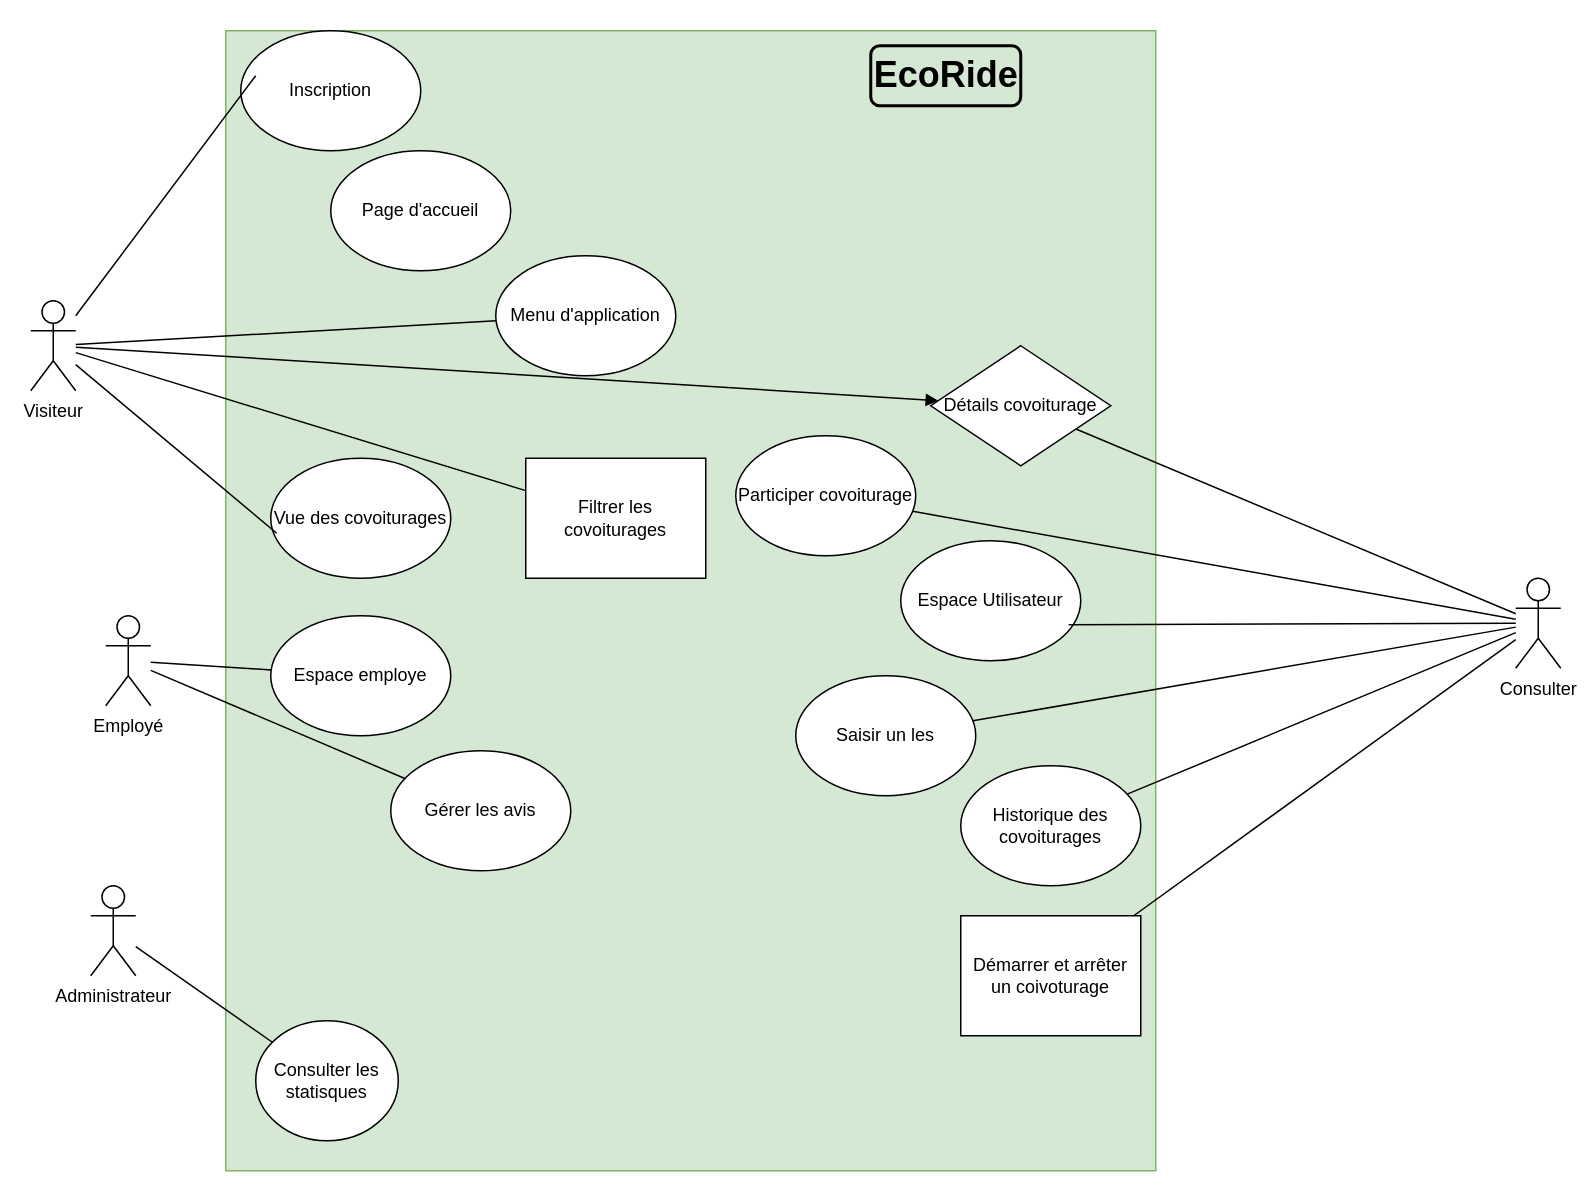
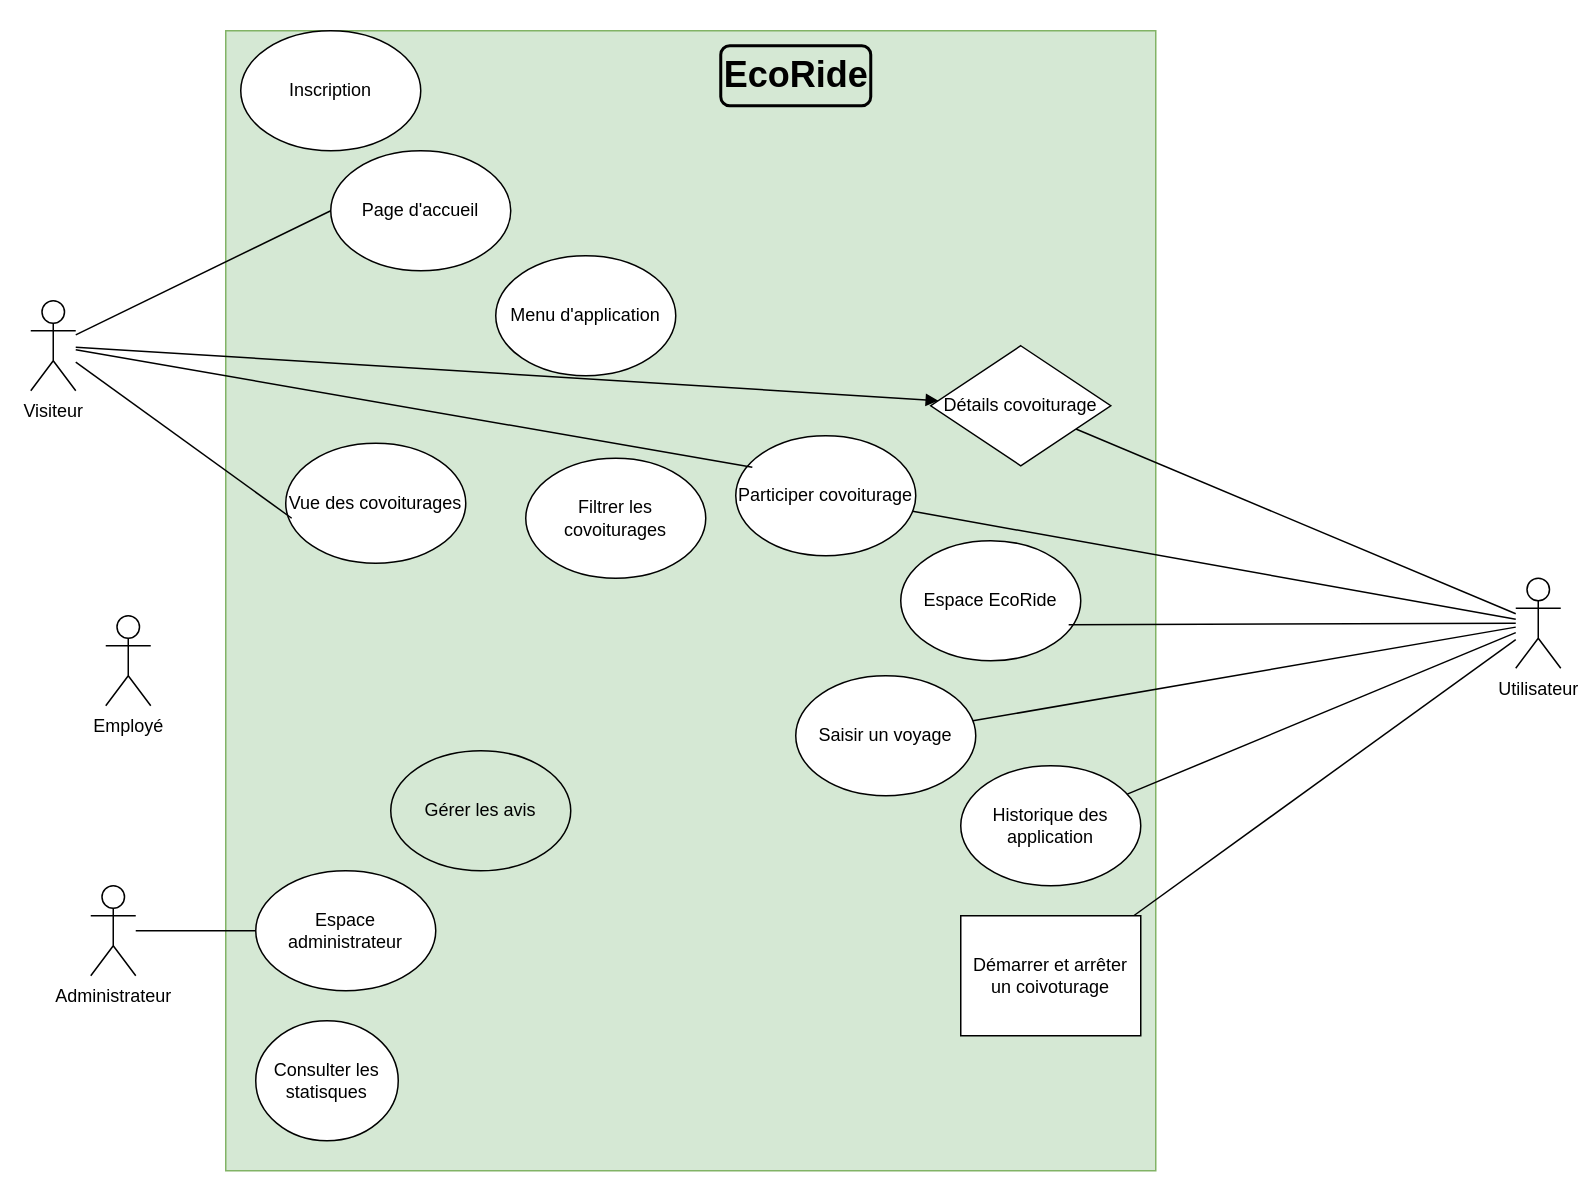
- <mxCell id="3" value="EcoRide" style="text;strokeColor=default;fillColor=none;html=1;fontSize=24;fontStyle=1;verticalAlign=middle;align=center;rounded=1;strokeWidth=2;" vertex="1" parent="1"><mxGeometry x="580" y="30" width="100" height="40" as="geometry" /></mxCell>
+ <mxCell id="3" value="EcoRide" style="text;strokeColor=default;fillColor=none;html=1;fontSize=24;fontStyle=1;verticalAlign=middle;align=center;rounded=1;strokeWidth=2;" vertex="1" parent="1"><mxGeometry x="480" y="30" width="100" height="40" as="geometry" /></mxCell>
- <mxCell id="19" style="rounded=0;orthogonalLoop=1;jettySize=auto;html=1;entryX=0.083;entryY=0.375;entryDx=0;entryDy=0;entryPerimeter=0;endArrow=none;startFill=0;" edge="1" parent="1" source="11" target="18"><mxGeometry relative="1" as="geometry" /></mxCell>
+ <mxCell id="7" style="rounded=0;orthogonalLoop=1;jettySize=auto;html=1;entryX=0;entryY=0.5;entryDx=0;entryDy=0;endArrow=none;startFill=0;" edge="1" parent="1" source="11" target="20"><mxGeometry relative="1" as="geometry" /></mxCell>
- <mxCell id="8" style="rounded=0;orthogonalLoop=1;jettySize=auto;html=1;endArrow=none;startFill=0;" edge="1" parent="1" source="11" target="21"><mxGeometry relative="1" as="geometry" /></mxCell>
+ <mxCell id="27" style="rounded=0;orthogonalLoop=1;jettySize=auto;html=1;entryX=0.092;entryY=0.263;entryDx=0;entryDy=0;entryPerimeter=0;endArrow=none;startFill=0;" edge="1" parent="1" source="11" target="26"><mxGeometry relative="1" as="geometry" /></mxCell>
- <mxCell id="9" style="rounded=0;orthogonalLoop=1;jettySize=auto;html=1;endArrow=none;startFill=0;" edge="1" parent="1" source="11" target="23"><mxGeometry relative="1" as="geometry" /></mxCell>
- <mxCell id="24" value="Vue des covoiturages" style="ellipse;whiteSpace=wrap;html=1;" vertex="1" parent="1"><mxGeometry x="180" y="305" width="120" height="80" as="geometry" /></mxCell>
+ <mxCell id="24" value="Vue des covoiturages" style="ellipse;whiteSpace=wrap;html=1;" vertex="1" parent="1"><mxGeometry x="190" y="295" width="120" height="80" as="geometry" /></mxCell>
- <mxCell id="23" value="Filtrer les covoiturages" style="whiteSpace=wrap;html=1;rounded=0;" vertex="1" parent="1"><mxGeometry x="350" y="305" width="120" height="80" as="geometry" /></mxCell>
+ <mxCell id="23" value="Filtrer les covoiturages" style="ellipse;whiteSpace=wrap;html=1;" vertex="1" parent="1"><mxGeometry x="350" y="305" width="120" height="80" as="geometry" /></mxCell>
- <mxCell id="28" value="Espace Utilisateur" style="ellipse;whiteSpace=wrap;html=1;" vertex="1" parent="1"><mxGeometry x="600" y="360" width="120" height="80" as="geometry" /></mxCell>
+ <mxCell id="28" value="Espace EcoRide" style="ellipse;whiteSpace=wrap;html=1;" vertex="1" parent="1"><mxGeometry x="600" y="360" width="120" height="80" as="geometry" /></mxCell>
- <mxCell id="15" style="rounded=0;orthogonalLoop=1;jettySize=auto;html=1;endArrow=none;startFill=0;" edge="1" parent="1" source="17" target="36"><mxGeometry relative="1" as="geometry" /></mxCell>
- <mxCell id="36" value="Espace employe" style="ellipse;whiteSpace=wrap;html=1;" vertex="1" parent="1"><mxGeometry x="180" y="410" width="120" height="80" as="geometry" /></mxCell>
- <mxCell id="14" value="Consulter" style="shape=umlActor;verticalLabelPosition=bottom;verticalAlign=top;html=1;outlineConnect=0;" vertex="1" parent="1"><mxGeometry x="1010" y="385" width="30" height="60" as="geometry" /></mxCell>
+ <mxCell id="14" value="Utilisateur" style="shape=umlActor;verticalLabelPosition=bottom;verticalAlign=top;html=1;outlineConnect=0;" vertex="1" parent="1"><mxGeometry x="1010" y="385" width="30" height="60" as="geometry" /></mxCell>
- <mxCell id="16" style="rounded=0;orthogonalLoop=1;jettySize=auto;html=1;endArrow=none;startFill=0;" edge="1" parent="1" source="17" target="39"><mxGeometry relative="1" as="geometry" /></mxCell>
- <mxCell id="31" value="Saisir un les" style="ellipse;whiteSpace=wrap;html=1;" vertex="1" parent="1"><mxGeometry x="530" y="450" width="120" height="80" as="geometry" /></mxCell>
+ <mxCell id="31" value="Saisir un voyage" style="ellipse;whiteSpace=wrap;html=1;" vertex="1" parent="1"><mxGeometry x="530" y="450" width="120" height="80" as="geometry" /></mxCell>
- <mxCell id="39" value="Gérer les avis" style="ellipse;whiteSpace=wrap;html=1;" vertex="1" parent="1"><mxGeometry x="260" y="500" width="120" height="80" as="geometry" /></mxCell>
+ <mxCell id="39" value="Gérer les avis" style="ellipse;whiteSpace=wrap;html=1;fillColor=#d5e8d4;" vertex="1" parent="1"><mxGeometry x="260" y="500" width="120" height="80" as="geometry" /></mxCell>
- <mxCell id="33" value="Historique des covoiturages" style="ellipse;whiteSpace=wrap;html=1;" vertex="1" parent="1"><mxGeometry x="640" y="510" width="120" height="80" as="geometry" /></mxCell>
+ <mxCell id="33" value="Historique des application" style="ellipse;whiteSpace=wrap;html=1;" vertex="1" parent="1"><mxGeometry x="640" y="510" width="120" height="80" as="geometry" /></mxCell>
+ <mxCell id="4" style="rounded=0;orthogonalLoop=1;jettySize=auto;html=1;endArrow=none;startFill=0;" edge="1" parent="1" source="6" target="37"><mxGeometry relative="1" as="geometry" /></mxCell>
+ <mxCell id="37" value="Espace administrateur" style="ellipse;whiteSpace=wrap;html=1;" vertex="1" parent="1"><mxGeometry x="170" y="580" width="120" height="80" as="geometry" /></mxCell>
- <mxCell id="5" style="rounded=0;orthogonalLoop=1;jettySize=auto;html=1;endArrow=none;startFill=0;" edge="1" parent="1" source="6" target="38"><mxGeometry relative="1" as="geometry" /></mxCell>
